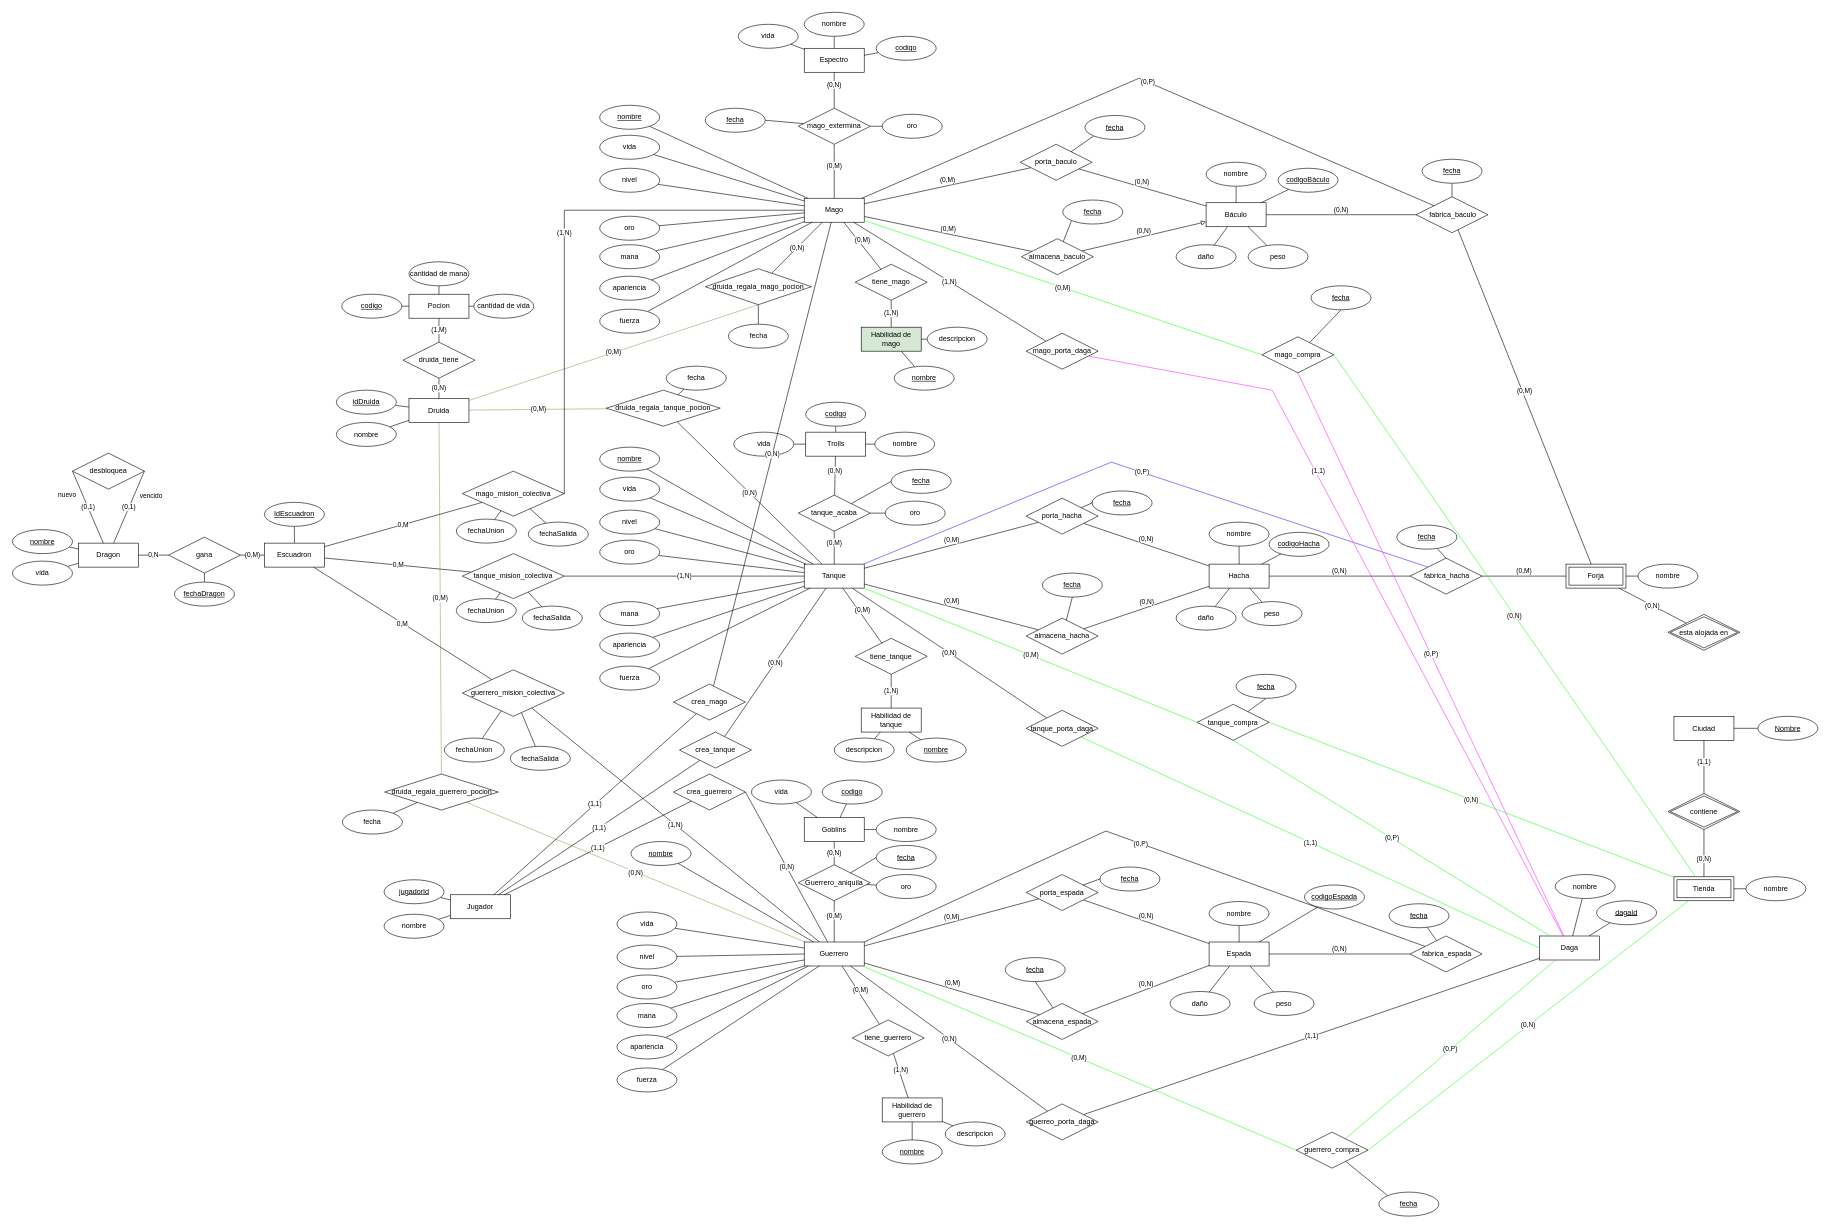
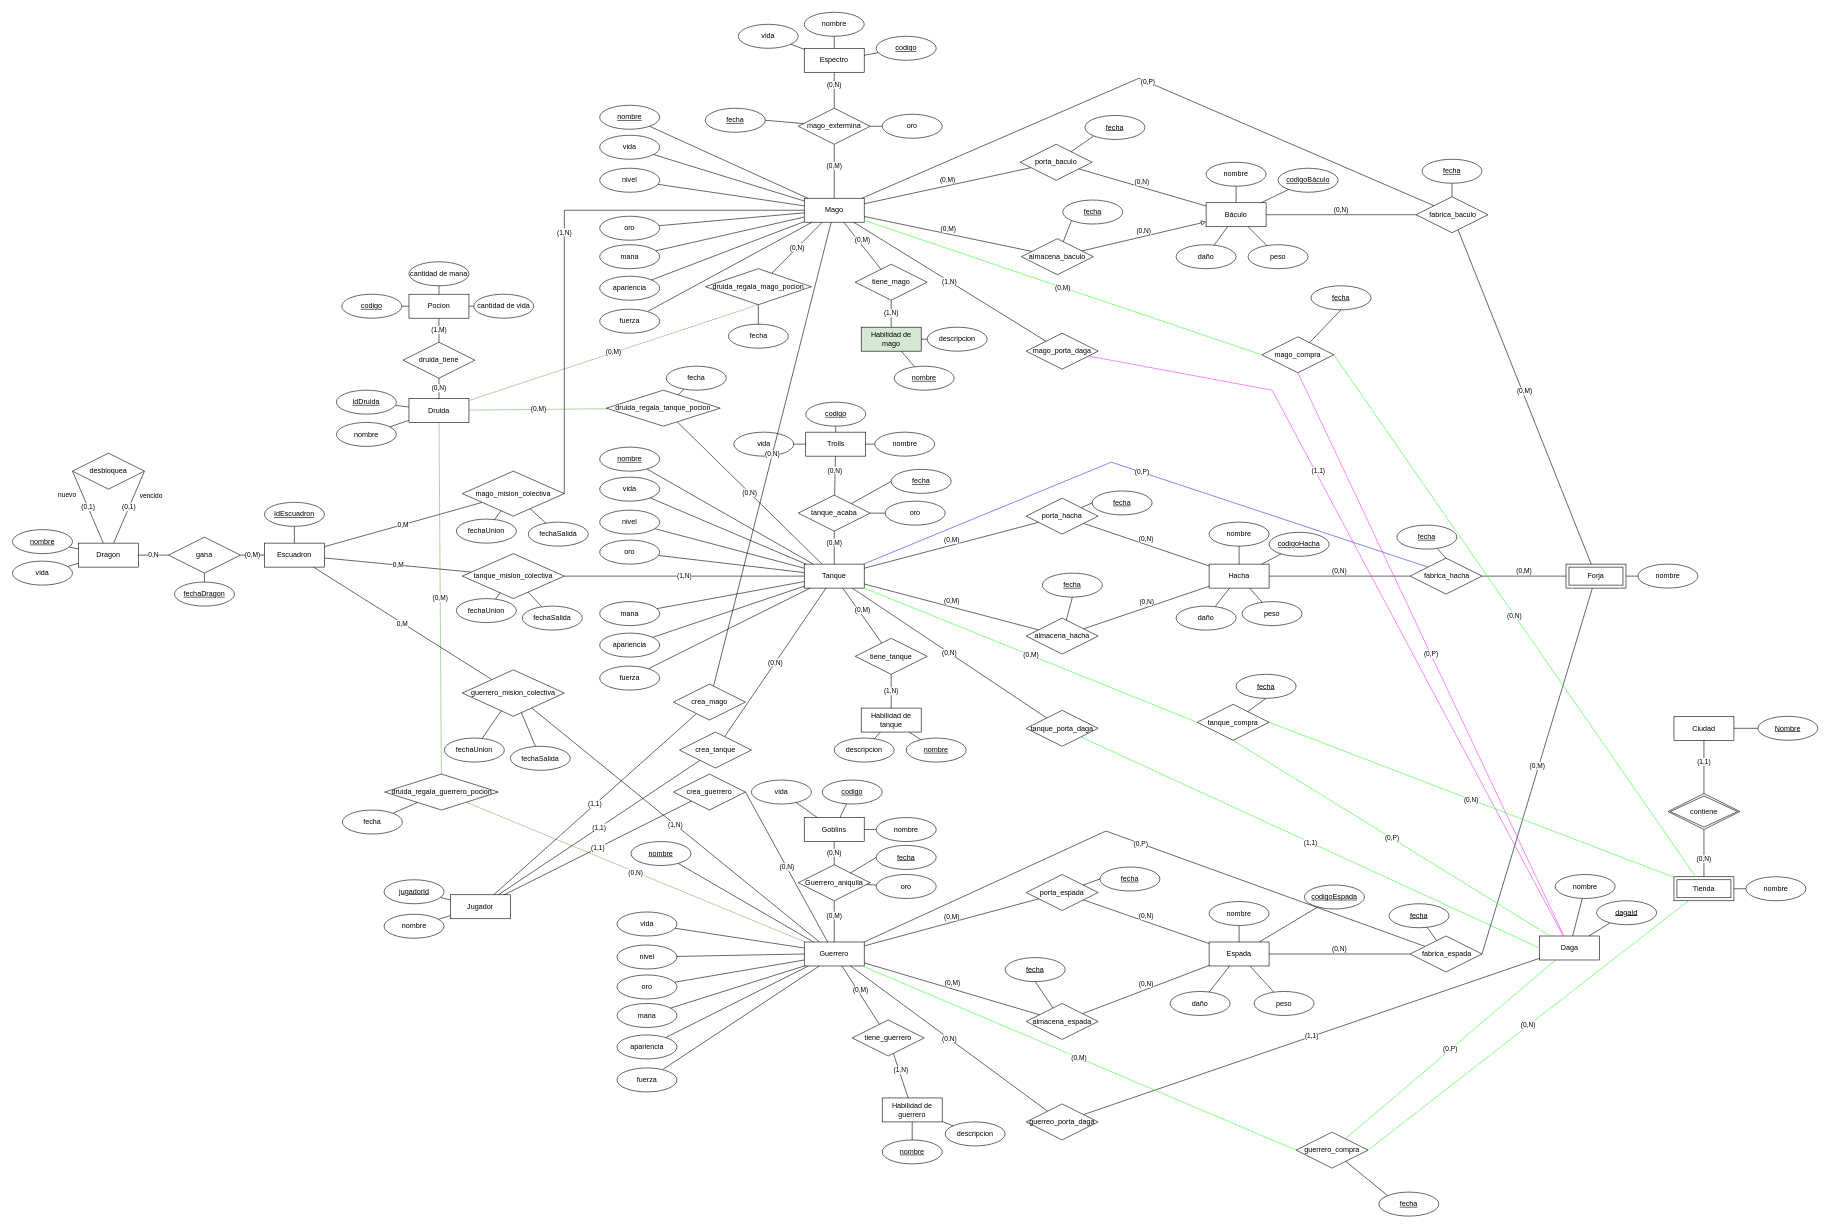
- <mxCell id="8" value="(0,N)" style="edgeStyle=none;rounded=0;orthogonalLoop=1;jettySize=auto;html=1;endArrow=none;endFill=0;" parent="1" source="9" target="24" edge="1"><mxGeometry relative="1" as="geometry" /></mxCell>
- <mxCell id="24" value="esta alojada en" style="shape=rhombus;double=1;perimeter=rhombusPerimeter;whiteSpace=wrap;html=1;align=center;" parent="1" vertex="1"><mxGeometry x="2780" y="1023.75" width="120" height="60" as="geometry" /></mxCell>
+ <mxCell id="132" value="(0,M)" style="edgeStyle=none;rounded=0;orthogonalLoop=1;jettySize=auto;html=1;exitX=1;exitY=0.5;exitDx=0;exitDy=0;endArrow=none;endFill=0;verticalAlign=bottom;" parent="1" source="134" target="9" edge="1"><mxGeometry relative="1" as="geometry" /></mxCell>
